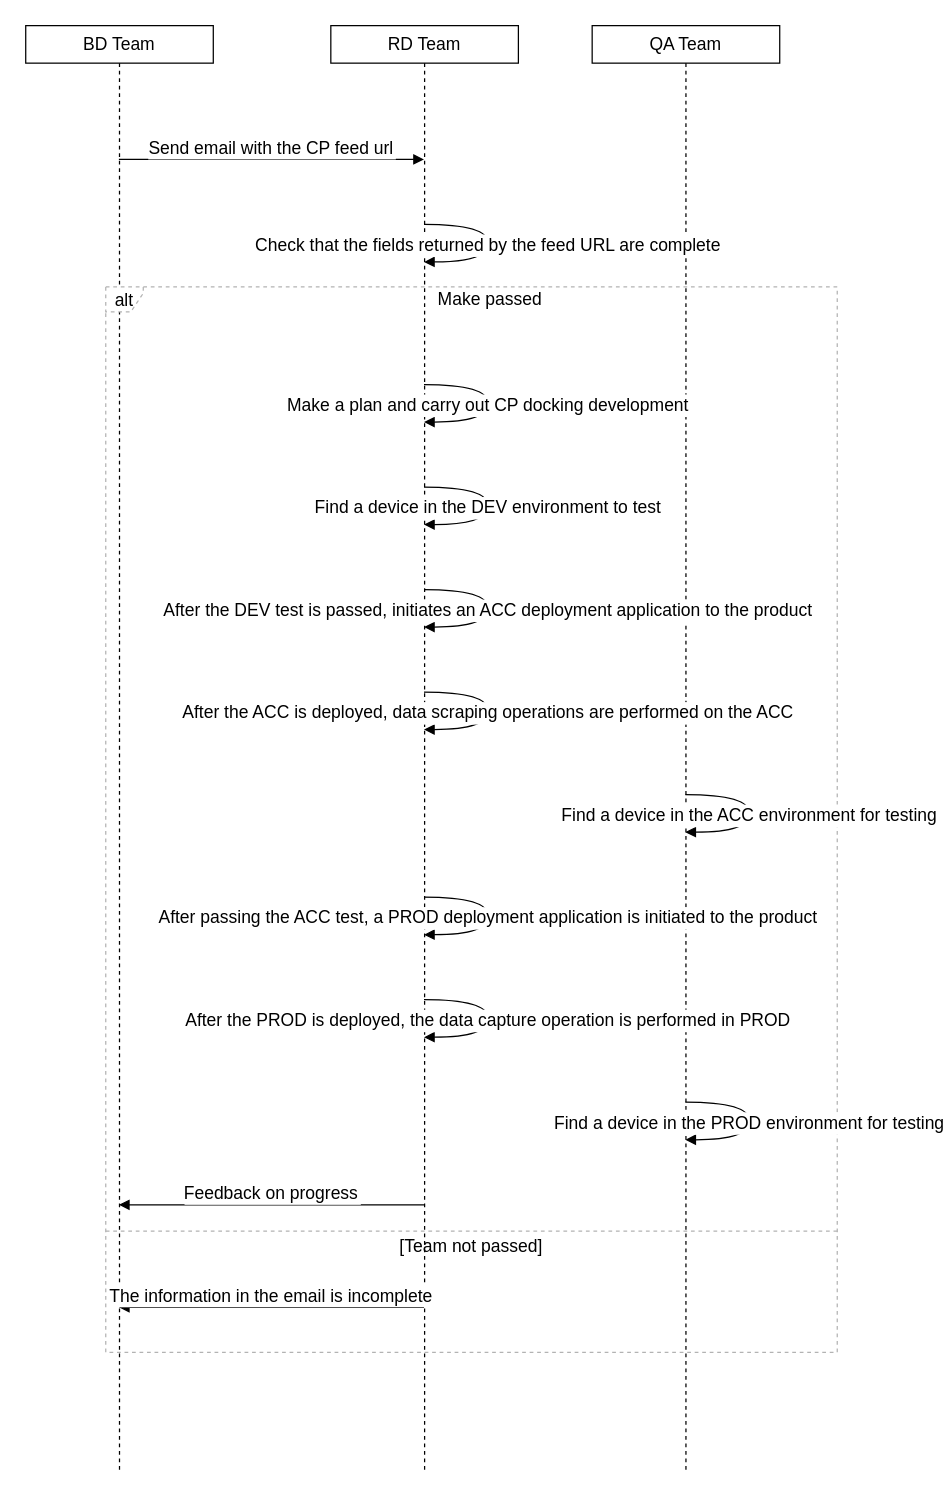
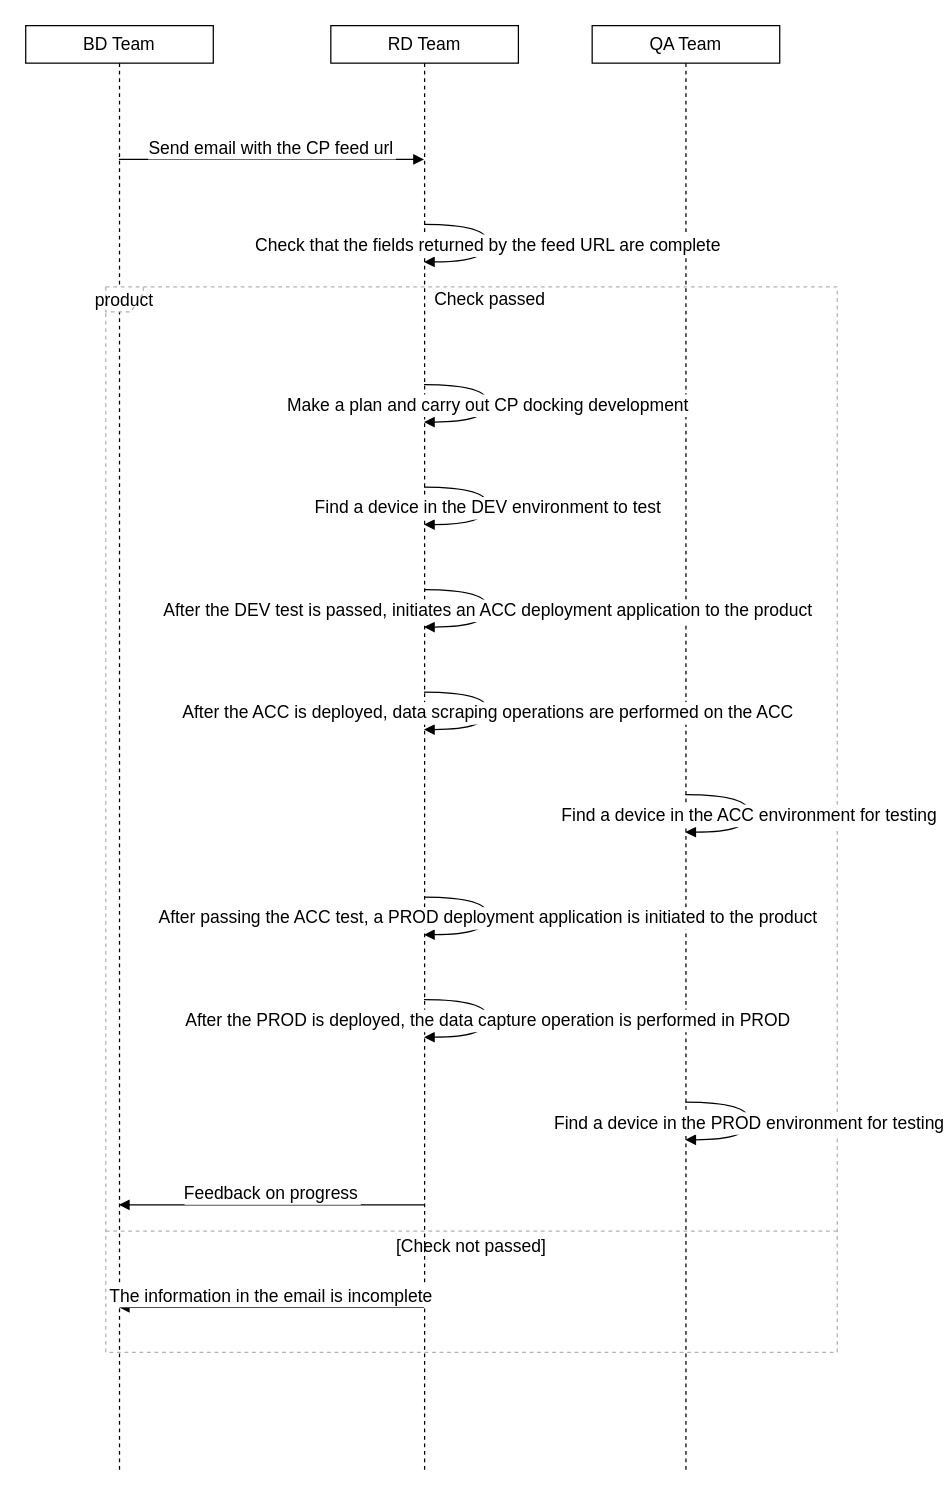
- <mxCell id="6" value="Make passed" style="text;strokeColor=none;fillColor=none;align=center;verticalAlign=middle;whiteSpace=wrap;fontSize=14;spacing=1;" vertex="1" parent="5"><mxGeometry x="30" width="555" height="20" as="geometry" /></mxCell>
+ <mxCell id="6" value="Check passed" style="text;strokeColor=none;fillColor=none;align=center;verticalAlign=middle;whiteSpace=wrap;fontSize=14;spacing=1;" vertex="1" parent="5"><mxGeometry x="30" width="555" height="20" as="geometry" /></mxCell>
- <mxCell id="5" value="alt" style="shape=umlFrame;dashed=1;pointerEvents=0;dropTarget=0;strokeColor=#B3B3B3;height=20;width=30;fontSize=14;spacing=1;" vertex="1" parent="1"><mxGeometry x="84" y="229" width="585" height="852" as="geometry" /></mxCell>
+ <mxCell id="5" value="product" style="shape=umlFrame;dashed=1;pointerEvents=0;dropTarget=0;strokeColor=#B3B3B3;height=20;width=30;fontSize=14;spacing=1;" vertex="1" parent="1"><mxGeometry x="84" y="229" width="585" height="852" as="geometry" /></mxCell>
- <mxCell id="7" value="[Team not passed]" style="shape=line;dashed=1;whiteSpace=wrap;verticalAlign=top;labelPosition=center;verticalLabelPosition=middle;align=center;strokeColor=#B3B3B3;fontSize=14;spacing=1;" vertex="1" parent="5"><mxGeometry y="753" width="585" height="4" as="geometry" /></mxCell>
+ <mxCell id="7" value="[Check not passed]" style="shape=line;dashed=1;whiteSpace=wrap;verticalAlign=top;labelPosition=center;verticalLabelPosition=middle;align=center;strokeColor=#B3B3B3;fontSize=14;spacing=1;" vertex="1" parent="5"><mxGeometry y="753" width="585" height="4" as="geometry" /></mxCell>
